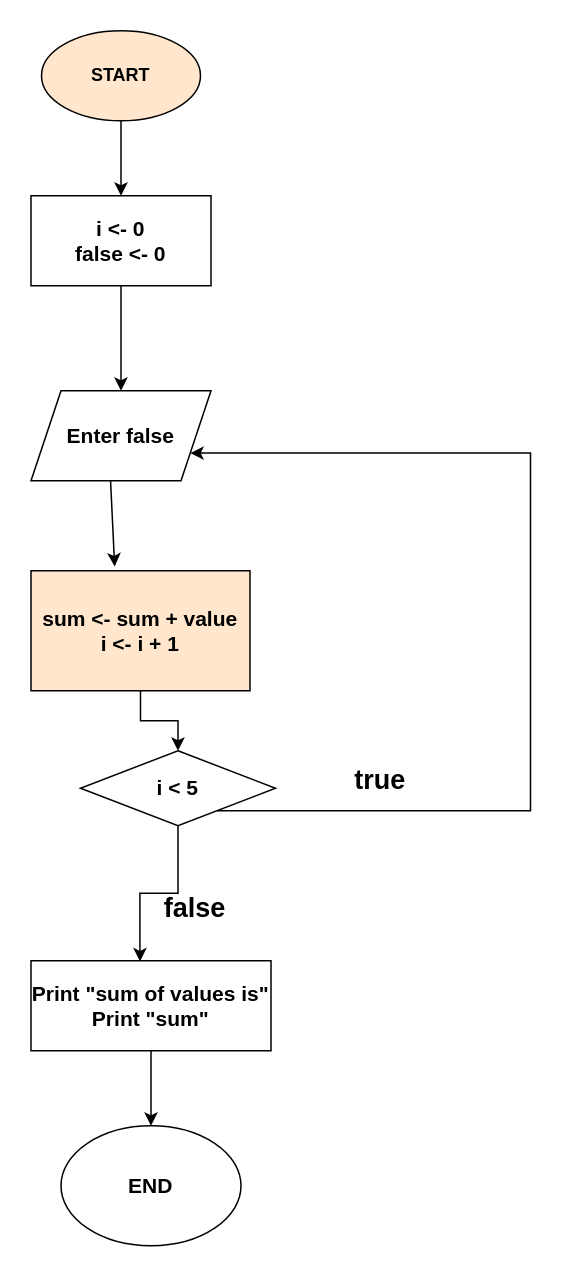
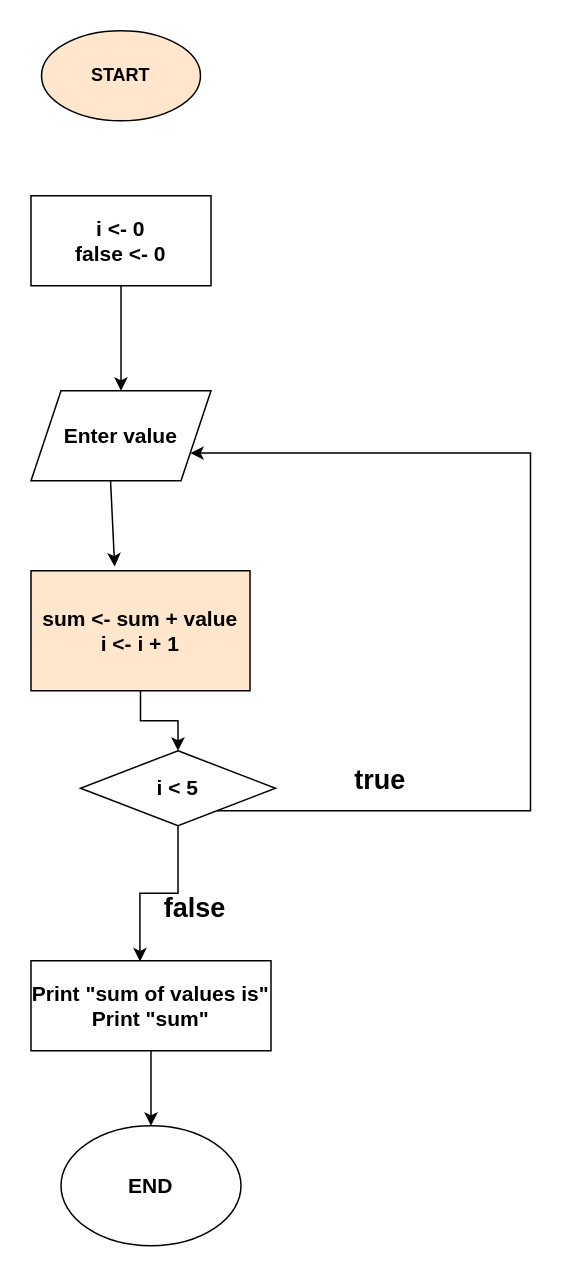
- <mxCell id="2" style="edgeStyle=orthogonalEdgeStyle;rounded=0;orthogonalLoop=1;jettySize=auto;html=1;entryX=0.5;entryY=0;entryDx=0;entryDy=0;" edge="1" parent="1" source="3" target="5"><mxGeometry relative="1" as="geometry" /></mxCell>
- <mxCell id="6" value="&lt;b&gt;&lt;font style=&quot;font-size: 14px&quot;&gt;Enter false&lt;/font&gt;&lt;/b&gt;" style="shape=parallelogram;perimeter=parallelogramPerimeter;whiteSpace=wrap;html=1;fixedSize=1;" vertex="1" parent="1"><mxGeometry x="20" y="260" width="120" height="60" as="geometry" /></mxCell>
+ <mxCell id="6" value="&lt;b&gt;&lt;font style=&quot;font-size: 14px&quot;&gt;Enter value&lt;/font&gt;&lt;/b&gt;" style="shape=parallelogram;perimeter=parallelogramPerimeter;whiteSpace=wrap;html=1;fixedSize=1;" vertex="1" parent="1"><mxGeometry x="20" y="260" width="120" height="60" as="geometry" /></mxCell>
